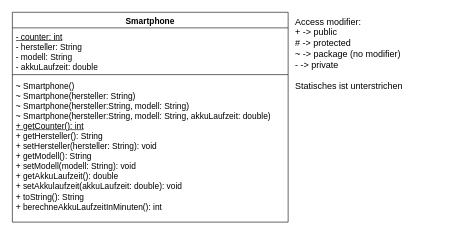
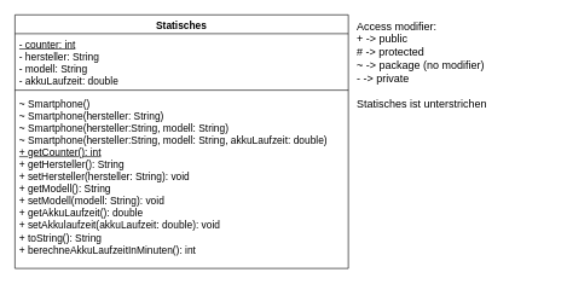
- <mxCell id="2" value="Smartphone" style="swimlane;fontStyle=1;align=center;verticalAlign=top;childLayout=stackLayout;horizontal=1;startSize=26;horizontalStack=0;resizeParent=1;resizeParentMax=0;resizeLast=0;collapsible=1;marginBottom=0;fontSize=14;" vertex="1" parent="1"><mxGeometry x="20" y="20" width="460" height="350" as="geometry" /></mxCell>
+ <mxCell id="2" value="Statisches" style="swimlane;fontStyle=1;align=center;verticalAlign=top;childLayout=stackLayout;horizontal=1;startSize=26;horizontalStack=0;resizeParent=1;resizeParentMax=0;resizeLast=0;collapsible=1;marginBottom=0;fontSize=14;" vertex="1" parent="1"><mxGeometry x="20" y="20" width="460" height="350" as="geometry" /></mxCell>
